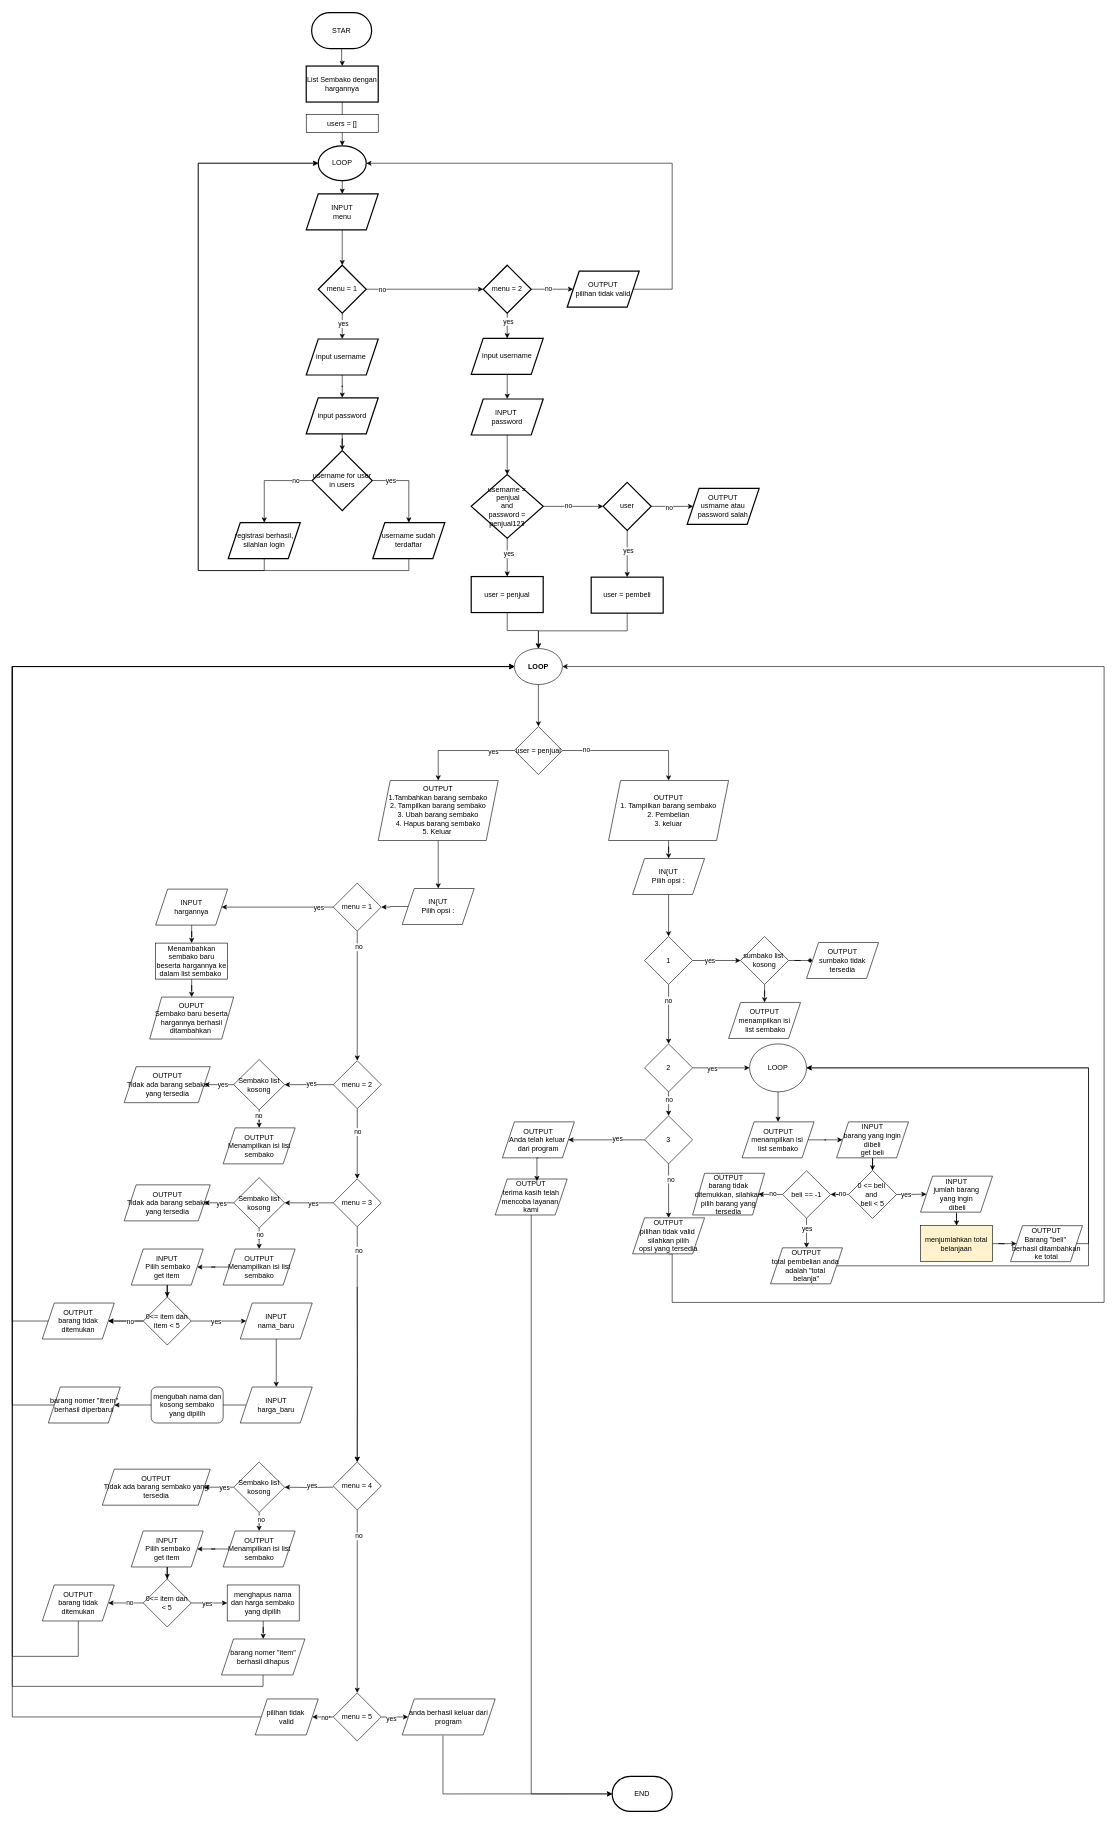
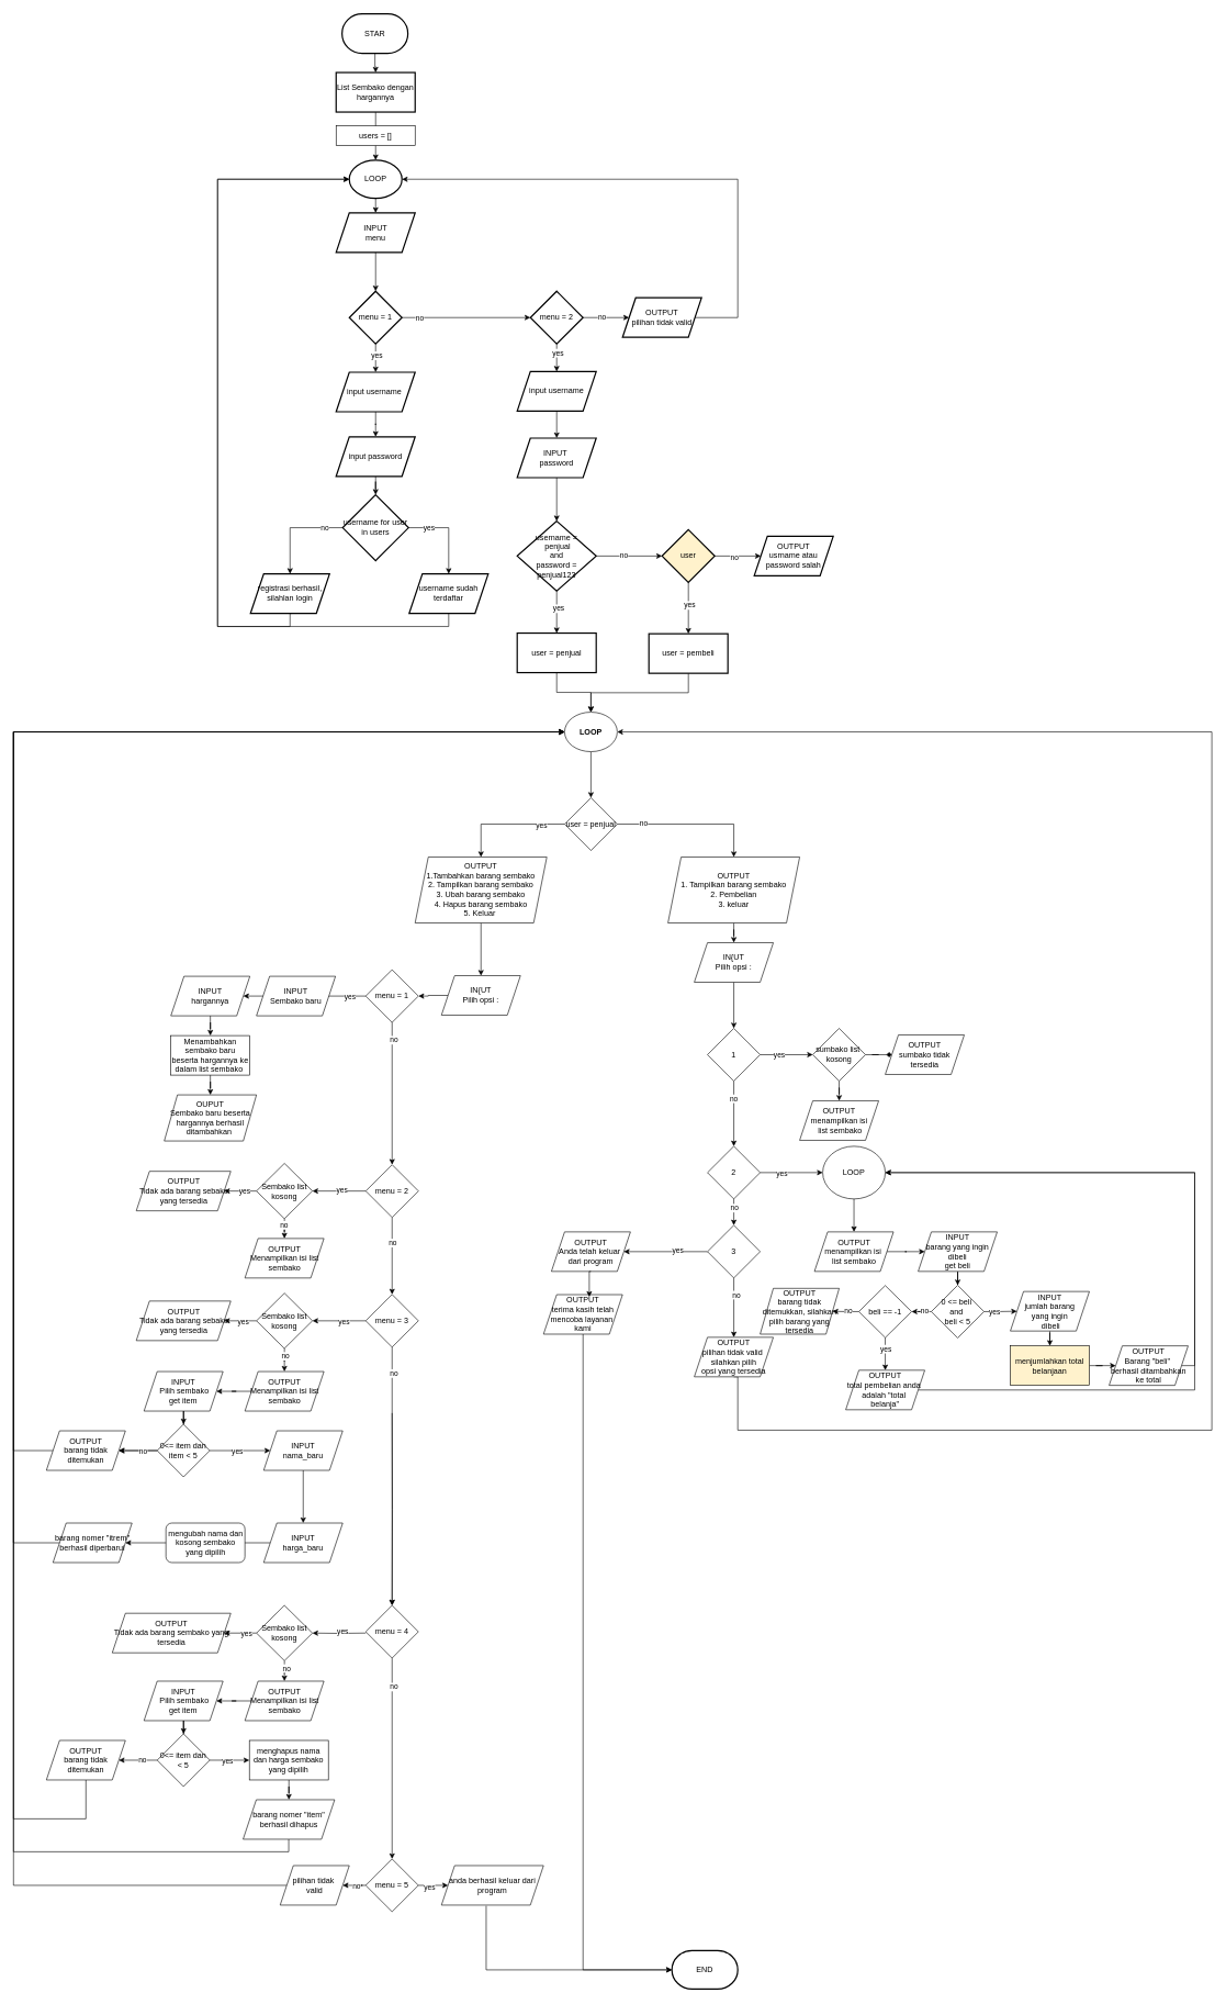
- <mxCell id="44" value="user" style="rhombus;whiteSpace=wrap;html=1;strokeWidth=2;" vertex="1" parent="1"><mxGeometry x="1005" y="803" width="80" height="80" as="geometry" /></mxCell>
+ <mxCell id="44" value="user" style="rhombus;whiteSpace=wrap;html=1;strokeWidth=2;fillColor=#fff2cc;" vertex="1" parent="1"><mxGeometry x="1005" y="803" width="80" height="80" as="geometry" /></mxCell>
+ <mxCell id="93" value="INPUT&lt;div&gt;Sembako baru&lt;/div&gt;" style="shape=parallelogram;perimeter=parallelogramPerimeter;whiteSpace=wrap;html=1;fixedSize=1;" vertex="1" parent="1"><mxGeometry x="389" y="1481" width="120" height="60" as="geometry" /></mxCell>
